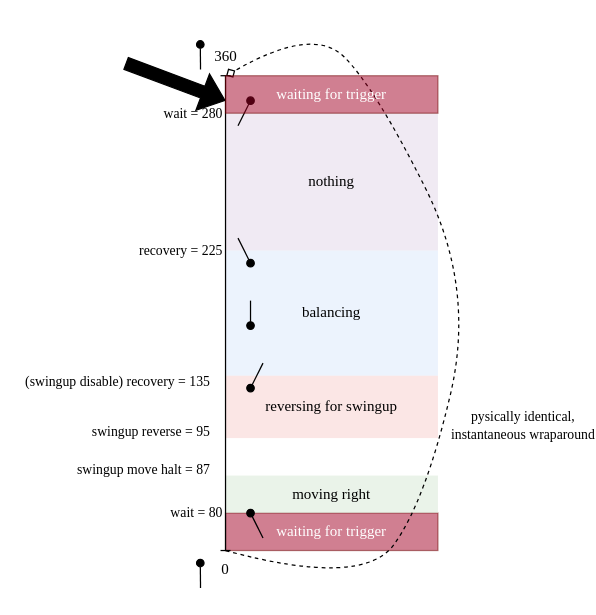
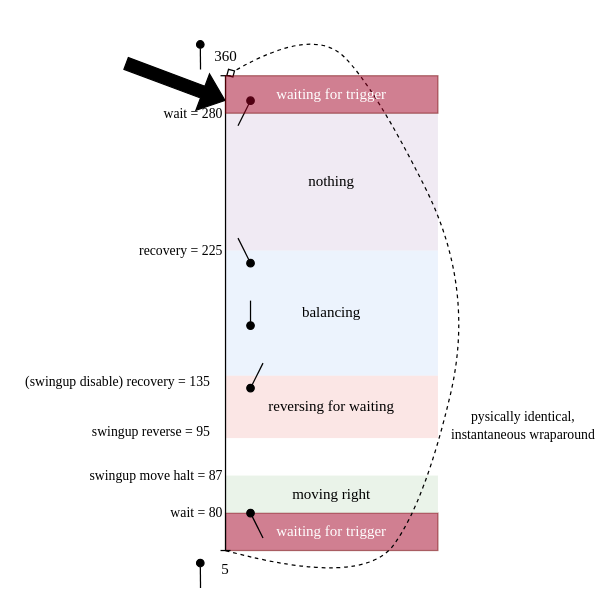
- <mxCell id="5" value="reversing for swingup" style="rounded=0;whiteSpace=wrap;html=1;fontFamily=Computer Modern;fillColor=#f8cecc;strokeColor=none;opacity=50;" parent="1" vertex="1"><mxGeometry x="180" y="300" width="170" height="50" as="geometry" /></mxCell>
+ <mxCell id="5" value="reversing for waiting" style="rounded=0;whiteSpace=wrap;html=1;fontFamily=Computer Modern;fillColor=#f8cecc;strokeColor=none;opacity=50;" parent="1" vertex="1"><mxGeometry x="180" y="300" width="170" height="50" as="geometry" /></mxCell>
- <mxCell id="14" value="&lt;span style=&quot;font-size: 11px;&quot;&gt;swingup move halt = 87&lt;/span&gt;" style="text;html=1;strokeColor=none;fillColor=none;align=right;verticalAlign=middle;whiteSpace=wrap;rounded=0;fontFamily=Computer Modern;" parent="1" vertex="1"><mxGeometry x="50" y="365" width="120" height="20" as="geometry" /></mxCell>
+ <mxCell id="14" value="&lt;span style=&quot;font-size: 11px;&quot;&gt;swingup move halt = 87&lt;/span&gt;" style="text;html=1;strokeColor=none;fillColor=none;align=right;verticalAlign=middle;whiteSpace=wrap;rounded=0;fontFamily=Computer Modern;" parent="1" vertex="1"><mxGeometry x="60" y="370" width="120" height="20" as="geometry" /></mxCell>
- <mxCell id="8" value="&lt;font face=&quot;Computer Modern&quot;&gt;0&lt;/font&gt;" style="text;html=1;strokeColor=none;fillColor=none;align=center;verticalAlign=middle;whiteSpace=wrap;rounded=0;" parent="1" vertex="1"><mxGeometry x="150" y="440" width="60" height="30" as="geometry" /></mxCell>
+ <mxCell id="8" value="&lt;font face=&quot;Computer Modern&quot;&gt;5&lt;/font&gt;" style="text;html=1;strokeColor=none;fillColor=none;align=center;verticalAlign=middle;whiteSpace=wrap;rounded=0;" parent="1" vertex="1"><mxGeometry x="150" y="440" width="60" height="30" as="geometry" /></mxCell>
